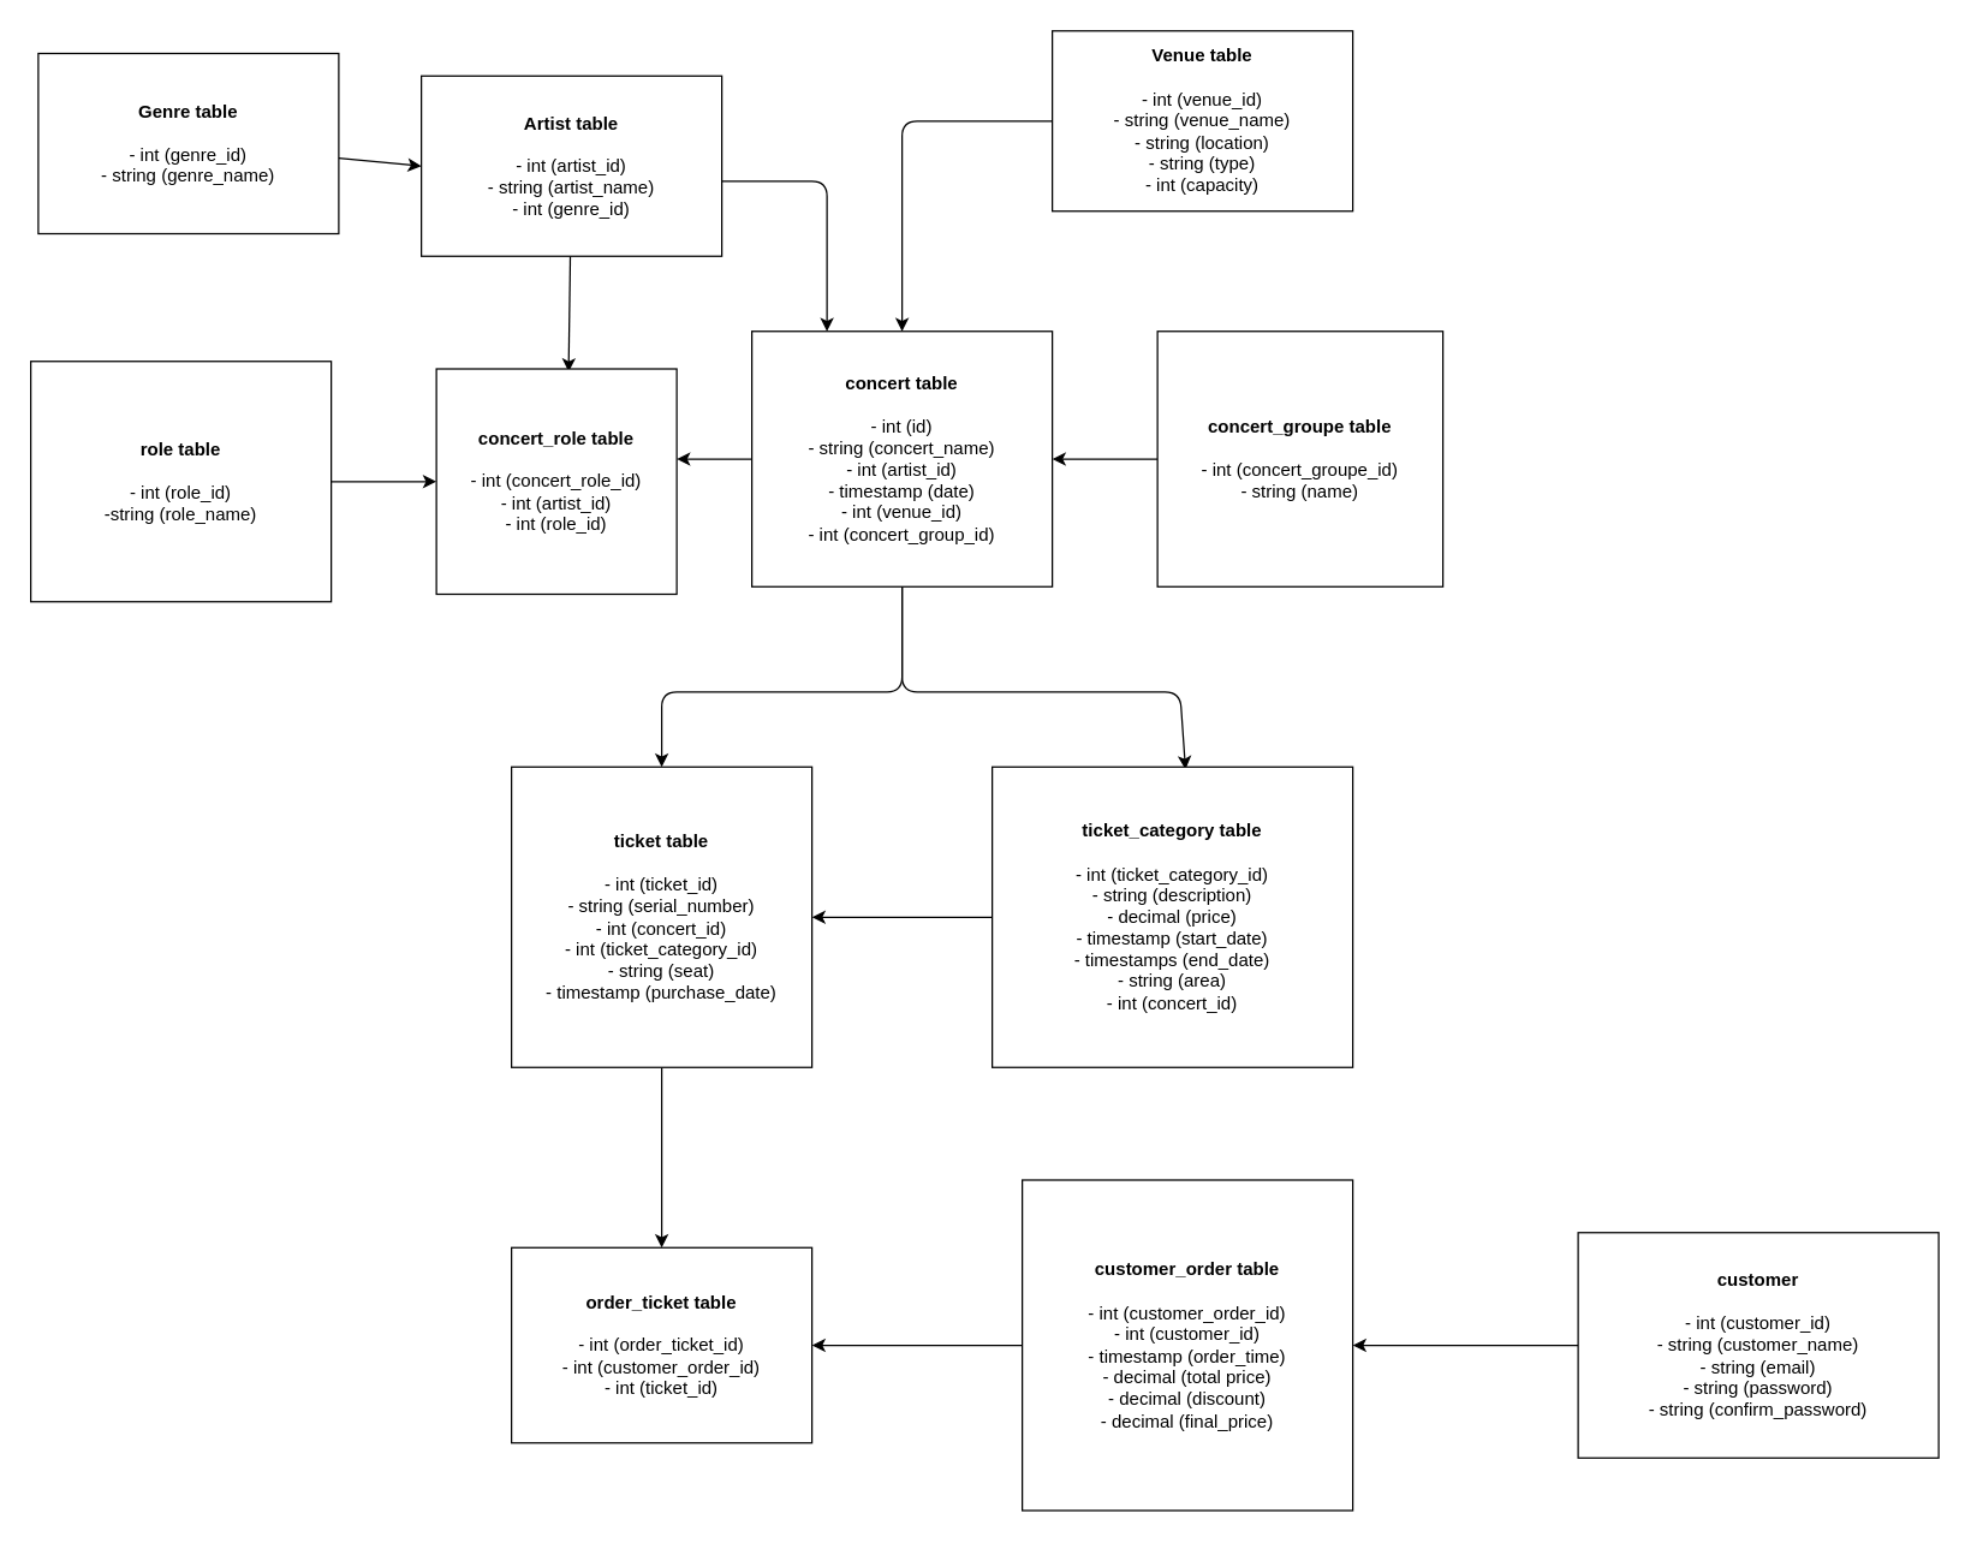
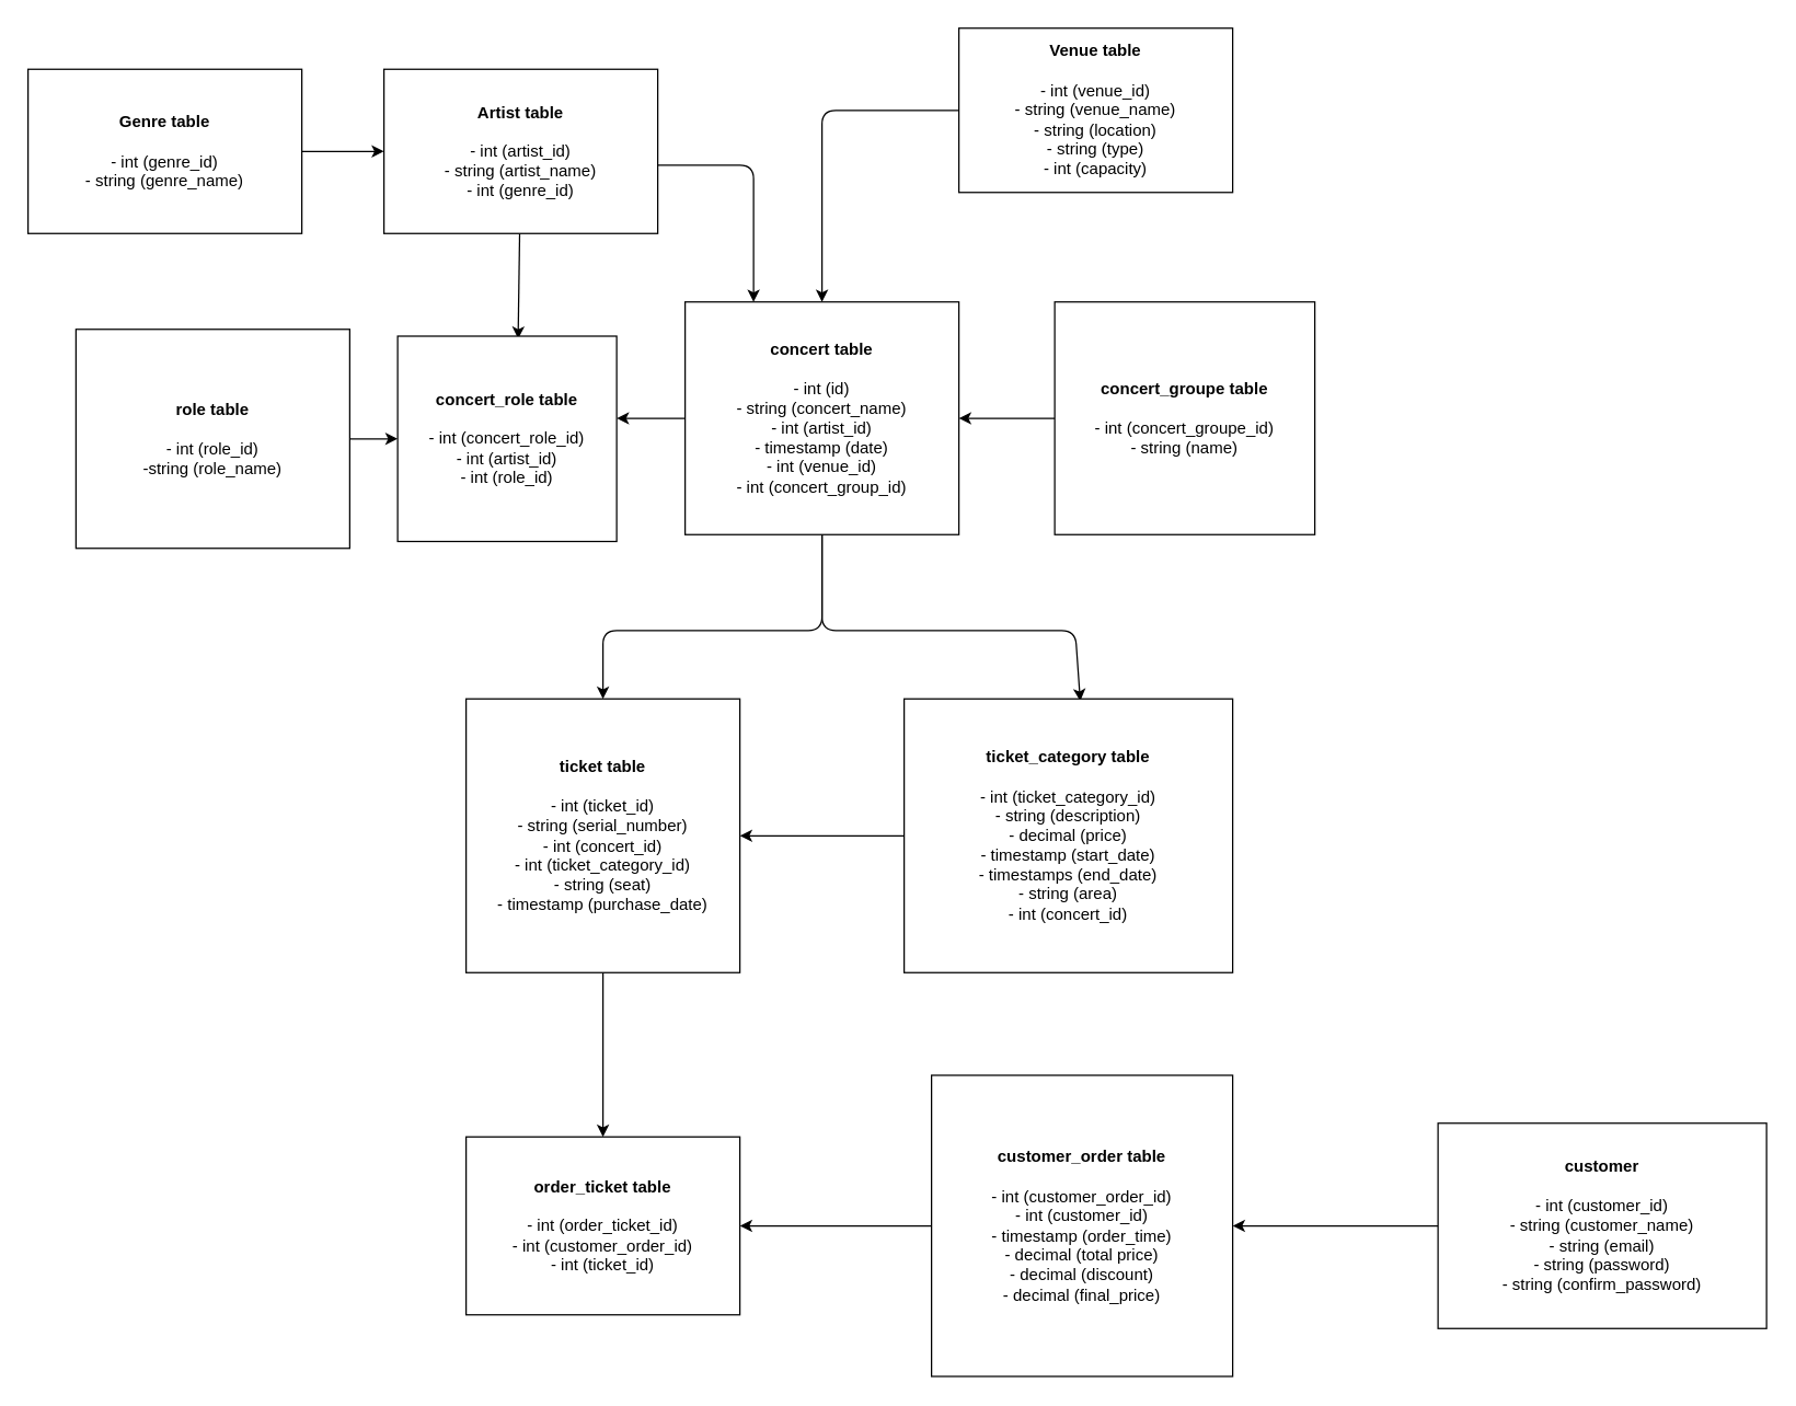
- <mxCell id="12" value="&lt;b&gt;Genre table&lt;/b&gt;&lt;br&gt;&lt;br&gt;- int (genre_id)&lt;br&gt;- string (genre_name)" style="rounded=0;whiteSpace=wrap;html=1;" vertex="1" parent="1"><mxGeometry x="25" y="35" width="200" height="120" as="geometry" /></mxCell>
+ <mxCell id="12" value="&lt;b&gt;Genre table&lt;/b&gt;&lt;br&gt;&lt;br&gt;- int (genre_id)&lt;br&gt;- string (genre_name)" style="rounded=0;whiteSpace=wrap;html=1;" vertex="1" parent="1"><mxGeometry x="20" y="50" width="200" height="120" as="geometry" /></mxCell>
- <mxCell id="17" value="&lt;b&gt;role table&lt;/b&gt;&lt;br&gt;&lt;br&gt;- int (role_id)&lt;br&gt;-string (role_name)" style="rounded=0;whiteSpace=wrap;html=1;" vertex="1" parent="1"><mxGeometry x="20" y="240" width="200" height="160" as="geometry" /></mxCell>
+ <mxCell id="17" value="&lt;b&gt;role table&lt;/b&gt;&lt;br&gt;&lt;br&gt;- int (role_id)&lt;br&gt;-string (role_name)" style="rounded=0;whiteSpace=wrap;html=1;" vertex="1" parent="1"><mxGeometry x="55" y="240" width="200" height="160" as="geometry" /></mxCell>
